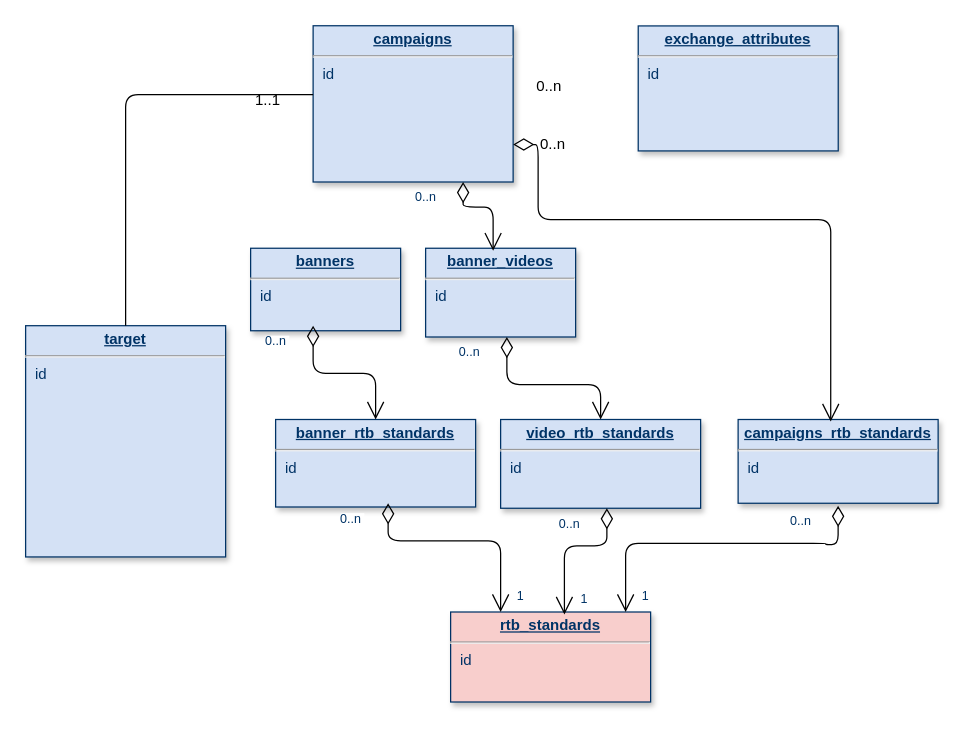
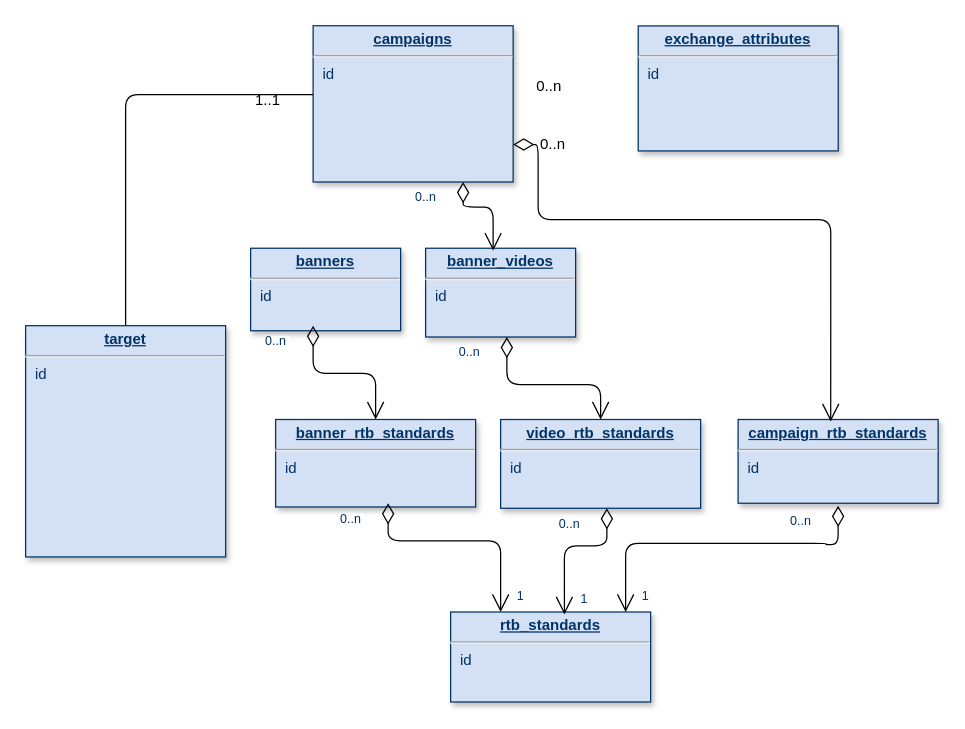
- <mxCell id="6" value="&lt;p style=&quot;margin: 0px ; margin-top: 4px ; text-align: center ; text-decoration: underline&quot;&gt;&lt;strong&gt;campaigns_rtb_standards&lt;/strong&gt;&lt;/p&gt;&lt;hr&gt;&lt;p style=&quot;margin: 0px ; margin-left: 8px&quot;&gt;id&lt;/p&gt;&lt;p style=&quot;margin: 0px ; margin-left: 8px&quot;&gt;&lt;br&gt;&lt;/p&gt;" style="verticalAlign=top;align=left;overflow=fill;fontSize=12;fontFamily=Helvetica;html=1;strokeColor=#003366;shadow=1;fillColor=#D4E1F5;fontColor=#003366" vertex="1" parent="1"><mxGeometry x="590" y="335" width="160" height="67" as="geometry" /></mxCell>
+ <mxCell id="6" value="&lt;p style=&quot;margin: 0px ; margin-top: 4px ; text-align: center ; text-decoration: underline&quot;&gt;&lt;strong&gt;campaign_rtb_standards&lt;/strong&gt;&lt;/p&gt;&lt;hr&gt;&lt;p style=&quot;margin: 0px ; margin-left: 8px&quot;&gt;id&lt;/p&gt;&lt;p style=&quot;margin: 0px ; margin-left: 8px&quot;&gt;&lt;br&gt;&lt;/p&gt;" style="verticalAlign=top;align=left;overflow=fill;fontSize=12;fontFamily=Helvetica;html=1;strokeColor=#003366;shadow=1;fillColor=#D4E1F5;fontColor=#003366" vertex="1" parent="1"><mxGeometry x="590" y="335" width="160" height="67" as="geometry" /></mxCell>
- <mxCell id="5" value="&lt;p style=&quot;margin: 0px ; margin-top: 4px ; text-align: center ; text-decoration: underline&quot;&gt;&lt;strong&gt;rtb_standards&lt;/strong&gt;&lt;/p&gt;&lt;hr&gt;&lt;p style=&quot;margin: 0px ; margin-left: 8px&quot;&gt;id&lt;/p&gt;" style="verticalAlign=top;align=left;overflow=fill;fontSize=12;fontFamily=Helvetica;html=1;strokeColor=#003366;shadow=1;fillColor=#f8cecc;fontColor=#003366;" parent="1" vertex="1"><mxGeometry x="360" y="489" width="160" height="72" as="geometry" /></mxCell>
+ <mxCell id="5" value="&lt;p style=&quot;margin: 0px ; margin-top: 4px ; text-align: center ; text-decoration: underline&quot;&gt;&lt;strong&gt;rtb_standards&lt;/strong&gt;&lt;/p&gt;&lt;hr&gt;&lt;p style=&quot;margin: 0px ; margin-left: 8px&quot;&gt;id&lt;/p&gt;" style="verticalAlign=top;align=left;overflow=fill;fontSize=12;fontFamily=Helvetica;html=1;strokeColor=#003366;shadow=1;fillColor=#D4E1F5;fontColor=#003366" parent="1" vertex="1"><mxGeometry x="360" y="489" width="160" height="72" as="geometry" /></mxCell>
